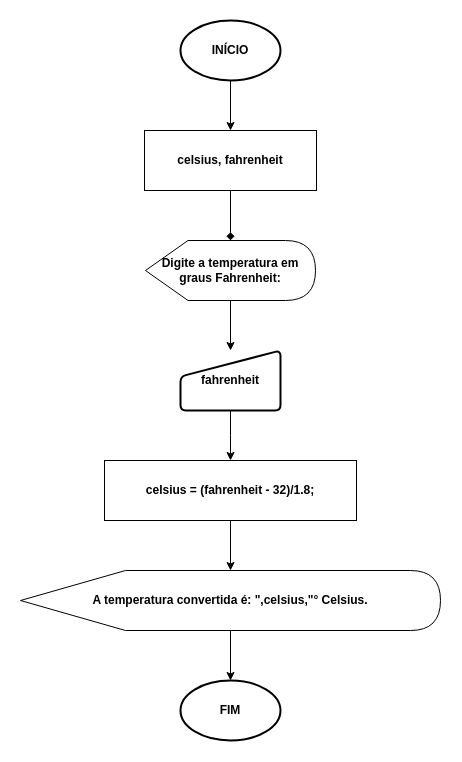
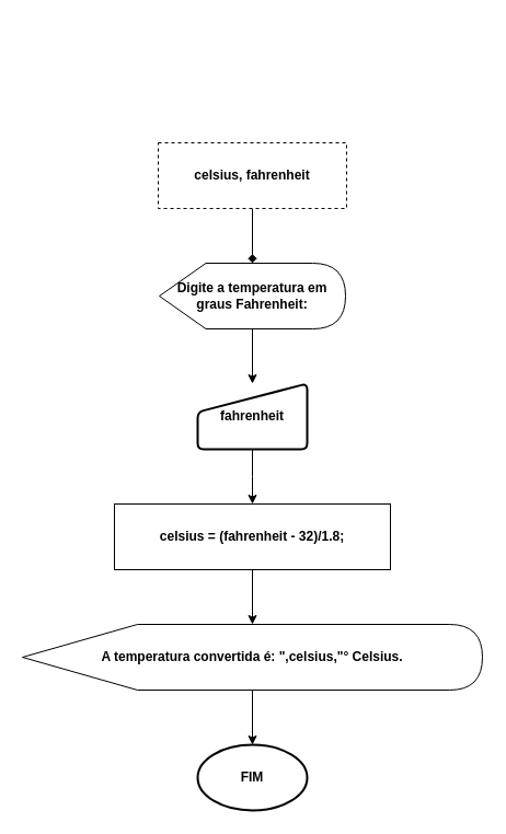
- <mxCell id="3" value="INÍCIO" style="strokeWidth=2;html=1;shape=mxgraph.flowchart.start_1;whiteSpace=wrap;fontStyle=1" vertex="1" parent="1"><mxGeometry x="180" y="20" width="100" height="60" as="geometry" /></mxCell>
- <mxCell id="2" style="edgeStyle=orthogonalEdgeStyle;rounded=0;orthogonalLoop=1;jettySize=auto;html=1;" edge="1" parent="1" source="3" target="5"><mxGeometry relative="1" as="geometry" /></mxCell>
- <mxCell id="5" value="celsius, fahrenheit" style="rounded=0;whiteSpace=wrap;html=1;fontStyle=1" vertex="1" parent="1"><mxGeometry x="144" y="130" width="172" height="60" as="geometry" /></mxCell>
+ <mxCell id="5" value="celsius, fahrenheit" style="rounded=0;whiteSpace=wrap;html=1;fontStyle=1;dashed=1;" vertex="1" parent="1"><mxGeometry x="144" y="130" width="172" height="60" as="geometry" /></mxCell>
